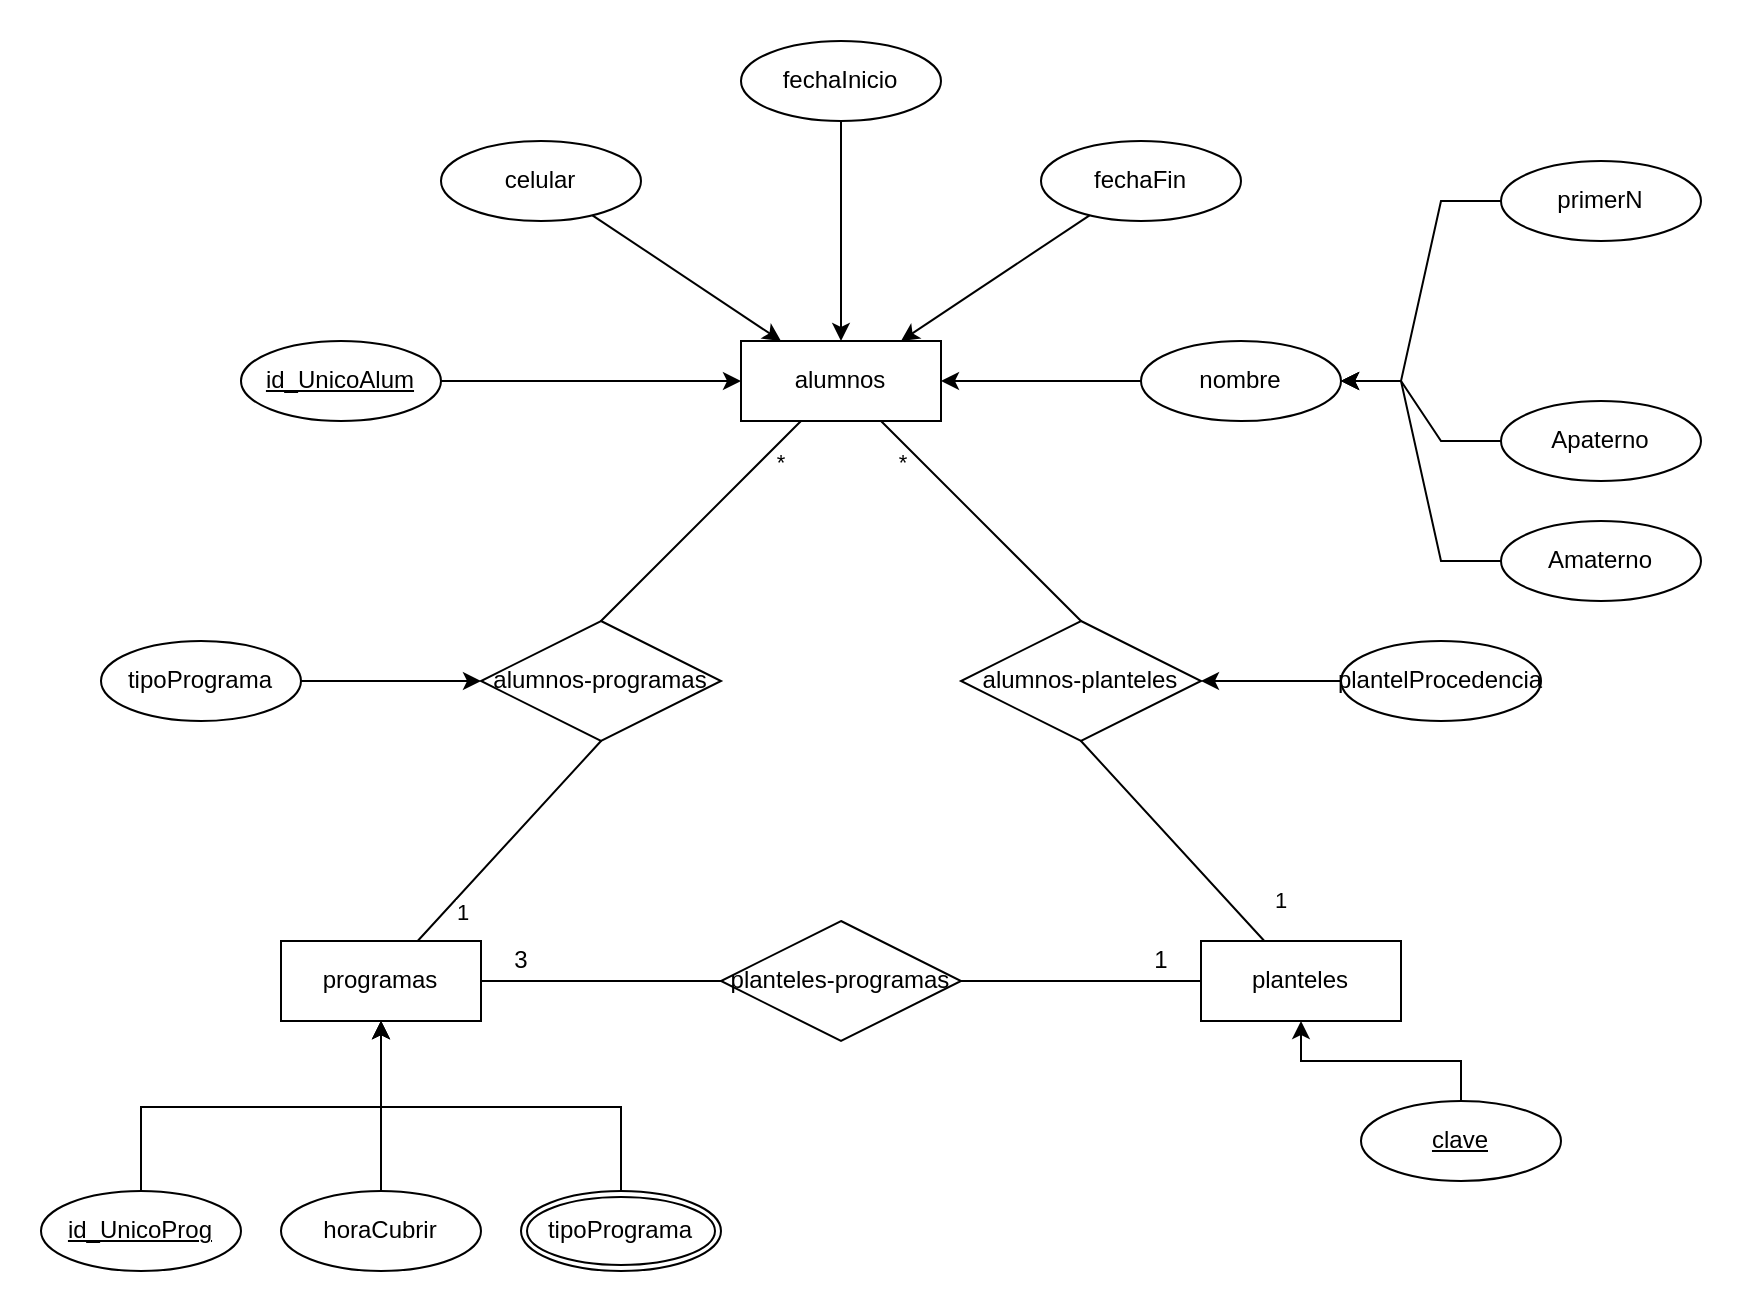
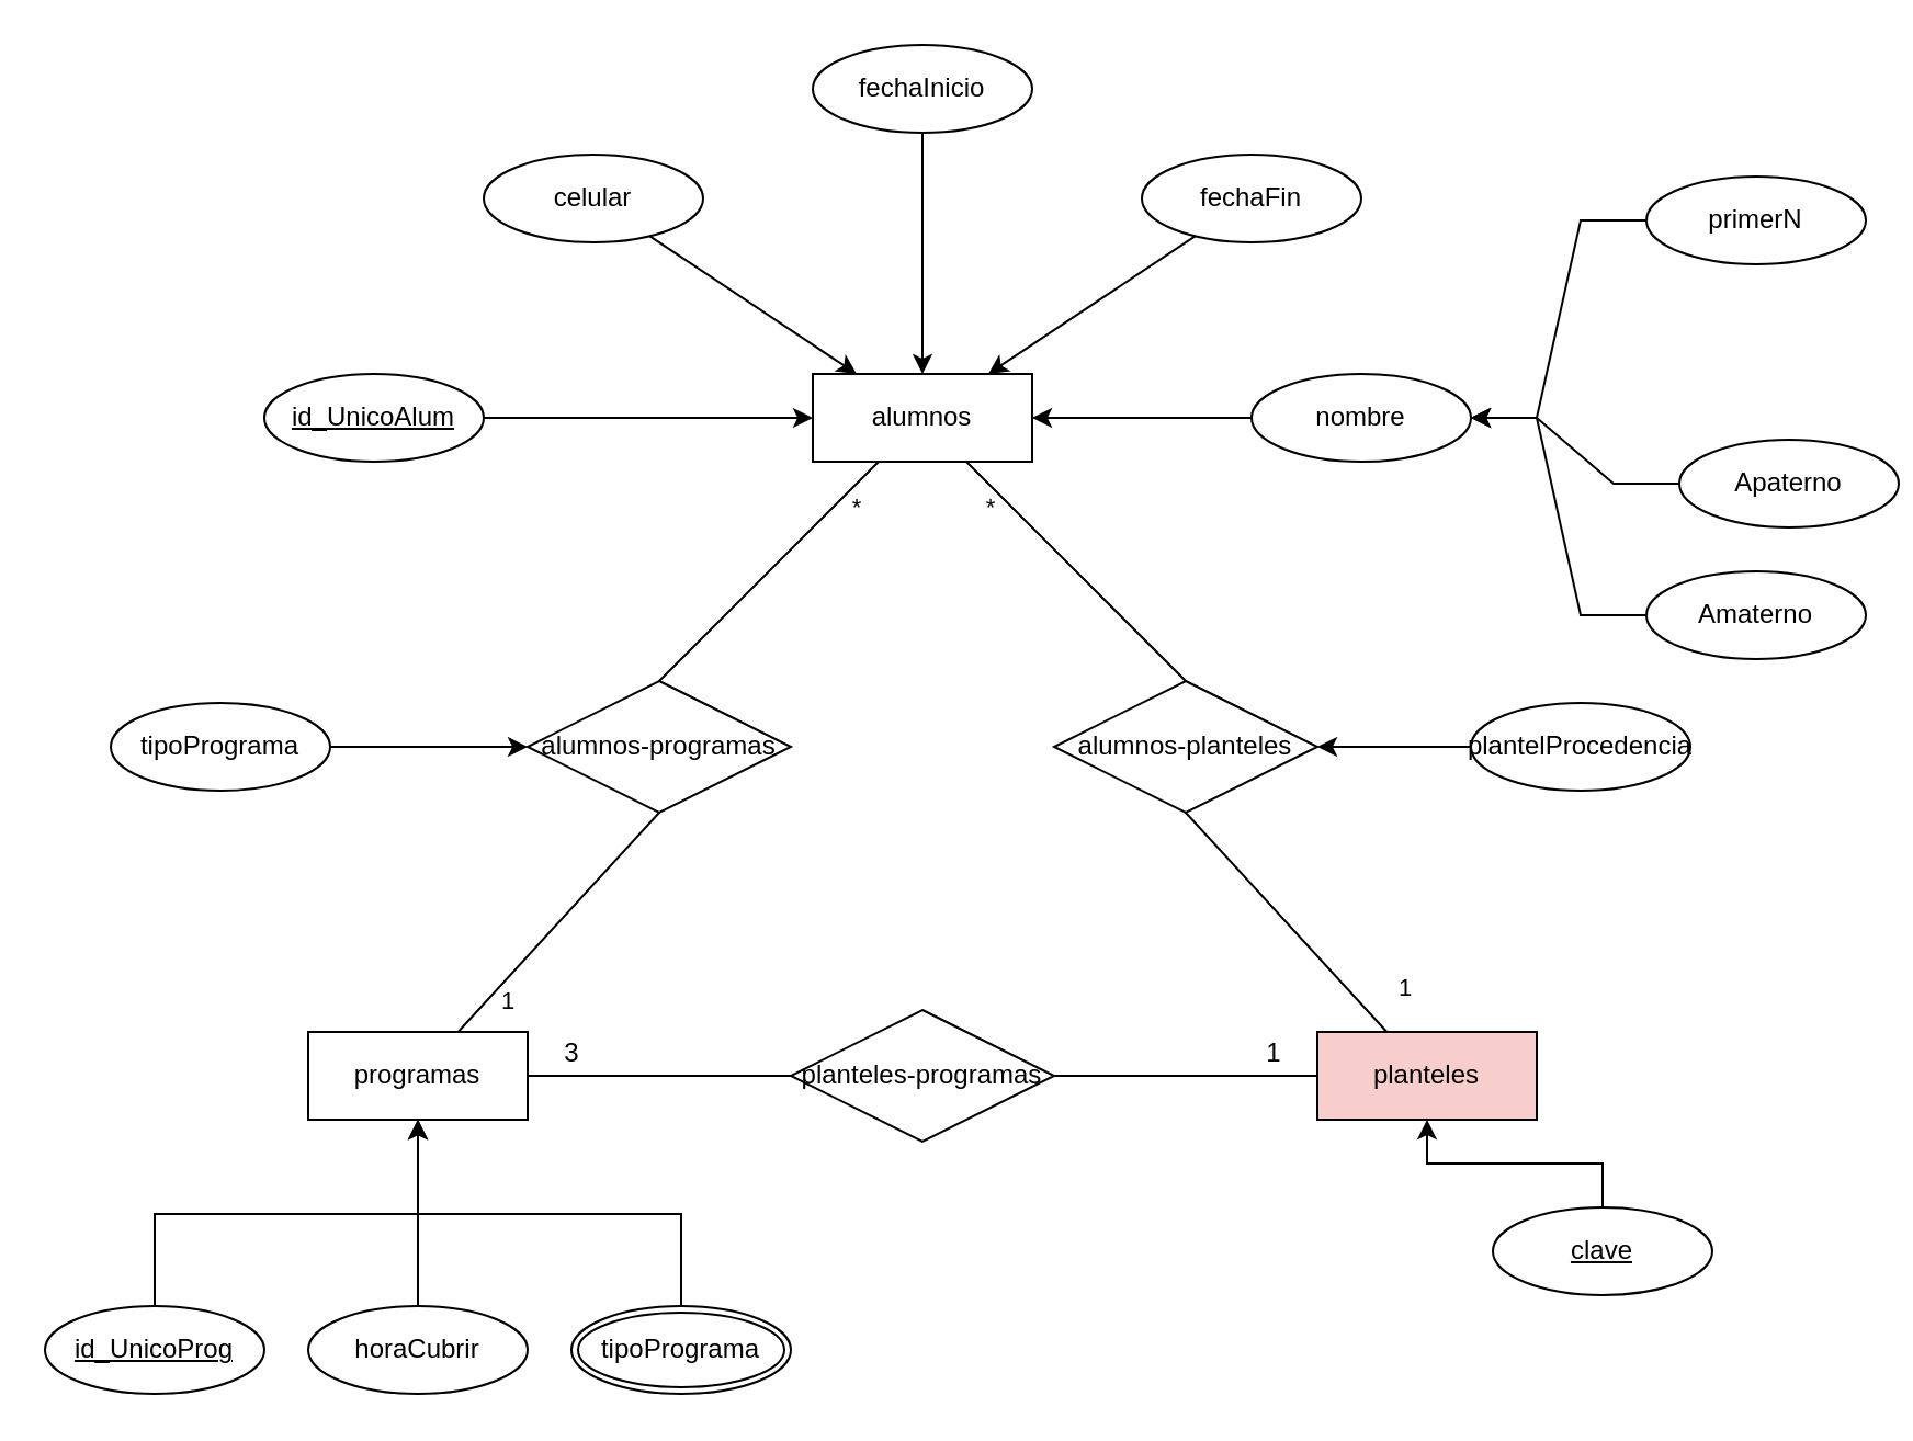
- <mxCell id="6" value="Apaterno" style="ellipse;whiteSpace=wrap;html=1;align=center;" vertex="1" parent="1"><mxGeometry x="750" y="200" width="100" height="40" as="geometry" /></mxCell>
+ <mxCell id="6" value="Apaterno" style="ellipse;whiteSpace=wrap;html=1;align=center;" vertex="1" parent="1"><mxGeometry x="765" y="200" width="100" height="40" as="geometry" /></mxCell>
- <mxCell id="3" value="planteles" style="whiteSpace=wrap;html=1;align=center;" vertex="1" parent="1"><mxGeometry x="600" y="470" width="100" height="40" as="geometry" /></mxCell>
+ <mxCell id="3" value="planteles" style="whiteSpace=wrap;html=1;align=center;fillColor=#f8cecc;" vertex="1" parent="1"><mxGeometry x="600" y="470" width="100" height="40" as="geometry" /></mxCell>
